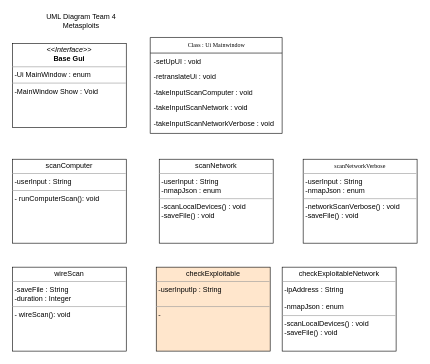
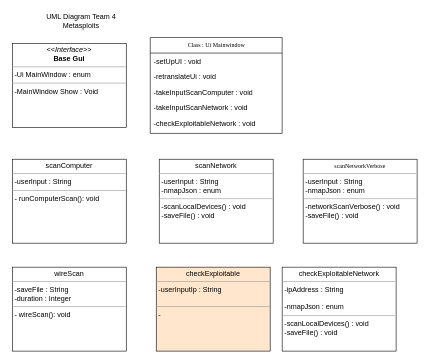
- <mxCell id="7" value="-takeInputScanNetworkVerbose : void" style="text;html=1;strokeColor=none;fillColor=none;align=left;verticalAlign=top;spacingLeft=4;spacingRight=4;whiteSpace=wrap;overflow=hidden;rotatable=0;points=[[0,0.5],[1,0.5]];portConstraint=eastwest;" vertex="1" parent="2"><mxGeometry y="130" width="220" height="26" as="geometry" /></mxCell>
+ <mxCell id="7" value="-checkExploitableNetwork : void" style="text;html=1;strokeColor=none;fillColor=none;align=left;verticalAlign=top;spacingLeft=4;spacingRight=4;whiteSpace=wrap;overflow=hidden;rotatable=0;points=[[0,0.5],[1,0.5]];portConstraint=eastwest;" vertex="1" parent="2"><mxGeometry y="130" width="220" height="26" as="geometry" /></mxCell>
